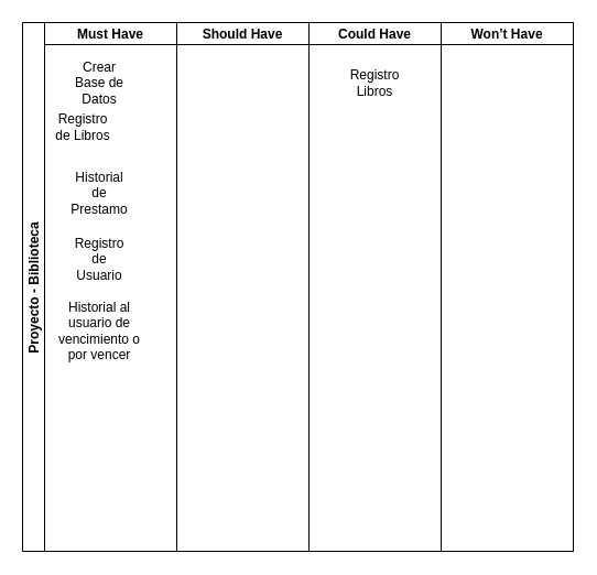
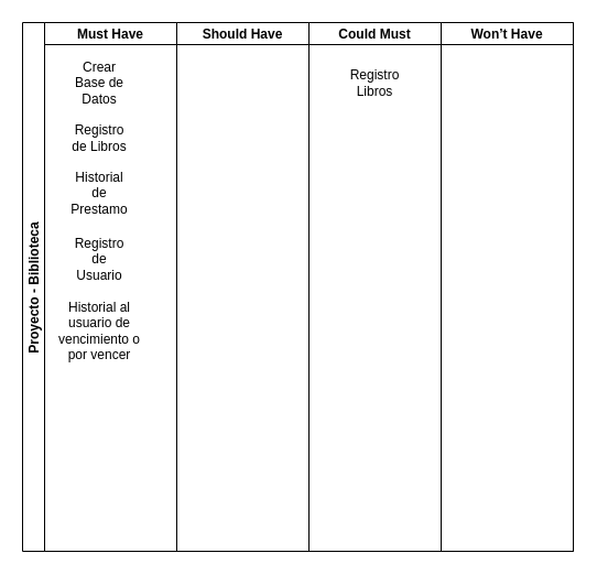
- <mxCell id="10" value="Could Have" style="swimlane;startSize=20;" vertex="1" parent="2"><mxGeometry x="260" width="120" height="480" as="geometry" /></mxCell>
+ <mxCell id="10" value="Could Must" style="swimlane;startSize=20;" vertex="1" parent="2"><mxGeometry x="260" width="120" height="480" as="geometry" /></mxCell>
- <mxCell id="5" value="Registro de Libros" style="text;html=1;align=center;verticalAlign=middle;whiteSpace=wrap;rounded=0;" vertex="1" parent="3"><mxGeometry x="5" y="80" width="60" height="30" as="geometry" /></mxCell>
+ <mxCell id="5" value="Registro de Libros" style="text;html=1;align=center;verticalAlign=middle;whiteSpace=wrap;rounded=0;" vertex="1" parent="3"><mxGeometry x="20" y="90" width="60" height="30" as="geometry" /></mxCell>
